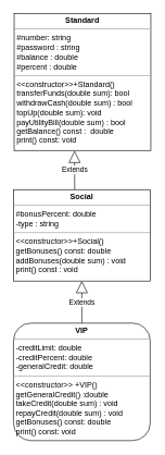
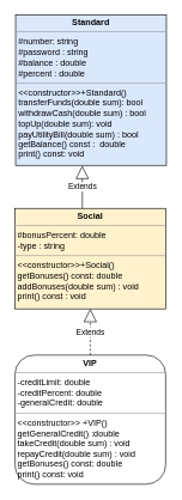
- <mxCell id="2" value="&lt;p style=&quot;margin:0px;margin-top:4px;text-align:center;&quot;&gt;&lt;b&gt;Standard&lt;/b&gt;&lt;/p&gt;&lt;hr size=&quot;1&quot;&gt;&lt;p style=&quot;margin:0px;margin-left:4px;&quot;&gt;#number: string&lt;/p&gt;&lt;p style=&quot;margin:0px;margin-left:4px;&quot;&gt;#password : string&amp;nbsp;&lt;/p&gt;&lt;p style=&quot;margin:0px;margin-left:4px;&quot;&gt;#balance : double&amp;nbsp;&lt;/p&gt;&lt;p style=&quot;margin:0px;margin-left:4px;&quot;&gt;#percent : double&lt;/p&gt;&lt;hr size=&quot;1&quot;&gt;&lt;p style=&quot;margin:0px;margin-left:4px;&quot;&gt;&amp;lt;&amp;lt;constructor&amp;gt;&amp;gt;+Standard()&lt;/p&gt;&lt;p style=&quot;margin:0px;margin-left:4px;&quot;&gt;transferFunds(double sum): bool&lt;/p&gt;&lt;p style=&quot;margin:0px;margin-left:4px;&quot;&gt;withdrawCash(double sum) : bool&lt;/p&gt;&lt;p style=&quot;margin:0px;margin-left:4px;&quot;&gt;topUp(double sum): void&lt;/p&gt;&lt;p style=&quot;margin:0px;margin-left:4px;&quot;&gt;payUtilityBill(double sum) : bool&lt;/p&gt;&lt;p style=&quot;margin:0px;margin-left:4px;&quot;&gt;getBalance() const :&amp;nbsp; double&lt;/p&gt;&lt;p style=&quot;margin:0px;margin-left:4px;&quot;&gt;print() const: void&lt;/p&gt;&lt;p style=&quot;margin:0px;margin-left:4px;&quot;&gt;&lt;br&gt;&lt;/p&gt;" style="verticalAlign=top;align=left;overflow=fill;fontSize=12;fontFamily=Helvetica;html=1;" vertex="1" parent="1"><mxGeometry x="21" y="20" width="210" height="210" as="geometry" /></mxCell>
+ <mxCell id="2" value="&lt;p style=&quot;margin:0px;margin-top:4px;text-align:center;&quot;&gt;&lt;b&gt;Standard&lt;/b&gt;&lt;/p&gt;&lt;hr size=&quot;1&quot;&gt;&lt;p style=&quot;margin:0px;margin-left:4px;&quot;&gt;#number: string&lt;/p&gt;&lt;p style=&quot;margin:0px;margin-left:4px;&quot;&gt;#password : string&amp;nbsp;&lt;/p&gt;&lt;p style=&quot;margin:0px;margin-left:4px;&quot;&gt;#balance : double&amp;nbsp;&lt;/p&gt;&lt;p style=&quot;margin:0px;margin-left:4px;&quot;&gt;#percent : double&lt;/p&gt;&lt;hr size=&quot;1&quot;&gt;&lt;p style=&quot;margin:0px;margin-left:4px;&quot;&gt;&amp;lt;&amp;lt;constructor&amp;gt;&amp;gt;+Standard()&lt;/p&gt;&lt;p style=&quot;margin:0px;margin-left:4px;&quot;&gt;transferFunds(double sum): bool&lt;/p&gt;&lt;p style=&quot;margin:0px;margin-left:4px;&quot;&gt;withdrawCash(double sum) : bool&lt;/p&gt;&lt;p style=&quot;margin:0px;margin-left:4px;&quot;&gt;topUp(double sum): void&lt;/p&gt;&lt;p style=&quot;margin:0px;margin-left:4px;&quot;&gt;payUtilityBill(double sum) : bool&lt;/p&gt;&lt;p style=&quot;margin:0px;margin-left:4px;&quot;&gt;getBalance() const :&amp;nbsp; double&lt;/p&gt;&lt;p style=&quot;margin:0px;margin-left:4px;&quot;&gt;print() const: void&lt;/p&gt;&lt;p style=&quot;margin:0px;margin-left:4px;&quot;&gt;&lt;br&gt;&lt;/p&gt;" style="verticalAlign=top;align=left;overflow=fill;fontSize=12;fontFamily=Helvetica;html=1;fillColor=#dae8fc;" vertex="1" parent="1"><mxGeometry x="21" y="20" width="210" height="210" as="geometry" /></mxCell>
- <mxCell id="3" value="&lt;p style=&quot;margin:0px;margin-top:4px;text-align:center;&quot;&gt;&lt;b&gt;Social&lt;/b&gt;&lt;/p&gt;&lt;hr size=&quot;1&quot;&gt;&lt;p style=&quot;margin:0px;margin-left:4px;&quot;&gt;#bonusPercent: double&lt;/p&gt;&lt;p style=&quot;margin:0px;margin-left:4px;&quot;&gt;-type : string&lt;/p&gt;&lt;hr size=&quot;1&quot;&gt;&lt;p style=&quot;margin:0px;margin-left:4px;&quot;&gt;&amp;lt;&amp;lt;constructor&amp;gt;&amp;gt;+Social()&lt;/p&gt;&lt;p style=&quot;margin:0px;margin-left:4px;&quot;&gt;getBonuses() const: double&amp;nbsp;&lt;/p&gt;&lt;p style=&quot;margin:0px;margin-left:4px;&quot;&gt;addBonuses(double sum) : void&lt;/p&gt;&lt;p style=&quot;margin:0px;margin-left:4px;&quot;&gt;print() const : void&amp;nbsp;&lt;/p&gt;&lt;p style=&quot;margin:0px;margin-left:4px;&quot;&gt;&lt;br&gt;&lt;/p&gt;" style="verticalAlign=top;align=left;overflow=fill;fontSize=12;fontFamily=Helvetica;html=1;" vertex="1" parent="1"><mxGeometry x="20" y="290" width="210" height="140" as="geometry" /></mxCell>
+ <mxCell id="3" value="&lt;p style=&quot;margin:0px;margin-top:4px;text-align:center;&quot;&gt;&lt;b&gt;Social&lt;/b&gt;&lt;/p&gt;&lt;hr size=&quot;1&quot;&gt;&lt;p style=&quot;margin:0px;margin-left:4px;&quot;&gt;#bonusPercent: double&lt;/p&gt;&lt;p style=&quot;margin:0px;margin-left:4px;&quot;&gt;-type : string&lt;/p&gt;&lt;hr size=&quot;1&quot;&gt;&lt;p style=&quot;margin:0px;margin-left:4px;&quot;&gt;&amp;lt;&amp;lt;constructor&amp;gt;&amp;gt;+Social()&lt;/p&gt;&lt;p style=&quot;margin:0px;margin-left:4px;&quot;&gt;getBonuses() const: double&amp;nbsp;&lt;/p&gt;&lt;p style=&quot;margin:0px;margin-left:4px;&quot;&gt;addBonuses(double sum) : void&lt;/p&gt;&lt;p style=&quot;margin:0px;margin-left:4px;&quot;&gt;print() const : void&amp;nbsp;&lt;/p&gt;&lt;p style=&quot;margin:0px;margin-left:4px;&quot;&gt;&lt;br&gt;&lt;/p&gt;" style="verticalAlign=top;align=left;overflow=fill;fontSize=12;fontFamily=Helvetica;html=1;fillColor=#fff2cc;" vertex="1" parent="1"><mxGeometry x="20" y="290" width="210" height="140" as="geometry" /></mxCell>
- <mxCell id="7" value="Extends" style="endArrow=block;endSize=16;endFill=0;html=1;rounded=0;exitX=0.5;exitY=0;exitDx=0;exitDy=0;entryX=0.5;entryY=1;entryDx=0;entryDy=0;" edge="1" parent="1" source="4" target="3"><mxGeometry width="160" relative="1" as="geometry"><mxPoint x="201" y="460" as="sourcePoint" /><mxPoint x="361" y="460" as="targetPoint" /></mxGeometry></mxCell>
+ <mxCell id="7" value="Extends" style="endArrow=block;endSize=16;endFill=0;html=1;rounded=0;exitX=0.5;exitY=0;exitDx=0;exitDy=0;entryX=0.5;entryY=1;entryDx=0;entryDy=0;dashed=1;" edge="1" parent="1" source="4" target="3"><mxGeometry width="160" relative="1" as="geometry"><mxPoint x="201" y="460" as="sourcePoint" /><mxPoint x="361" y="460" as="targetPoint" /></mxGeometry></mxCell>
